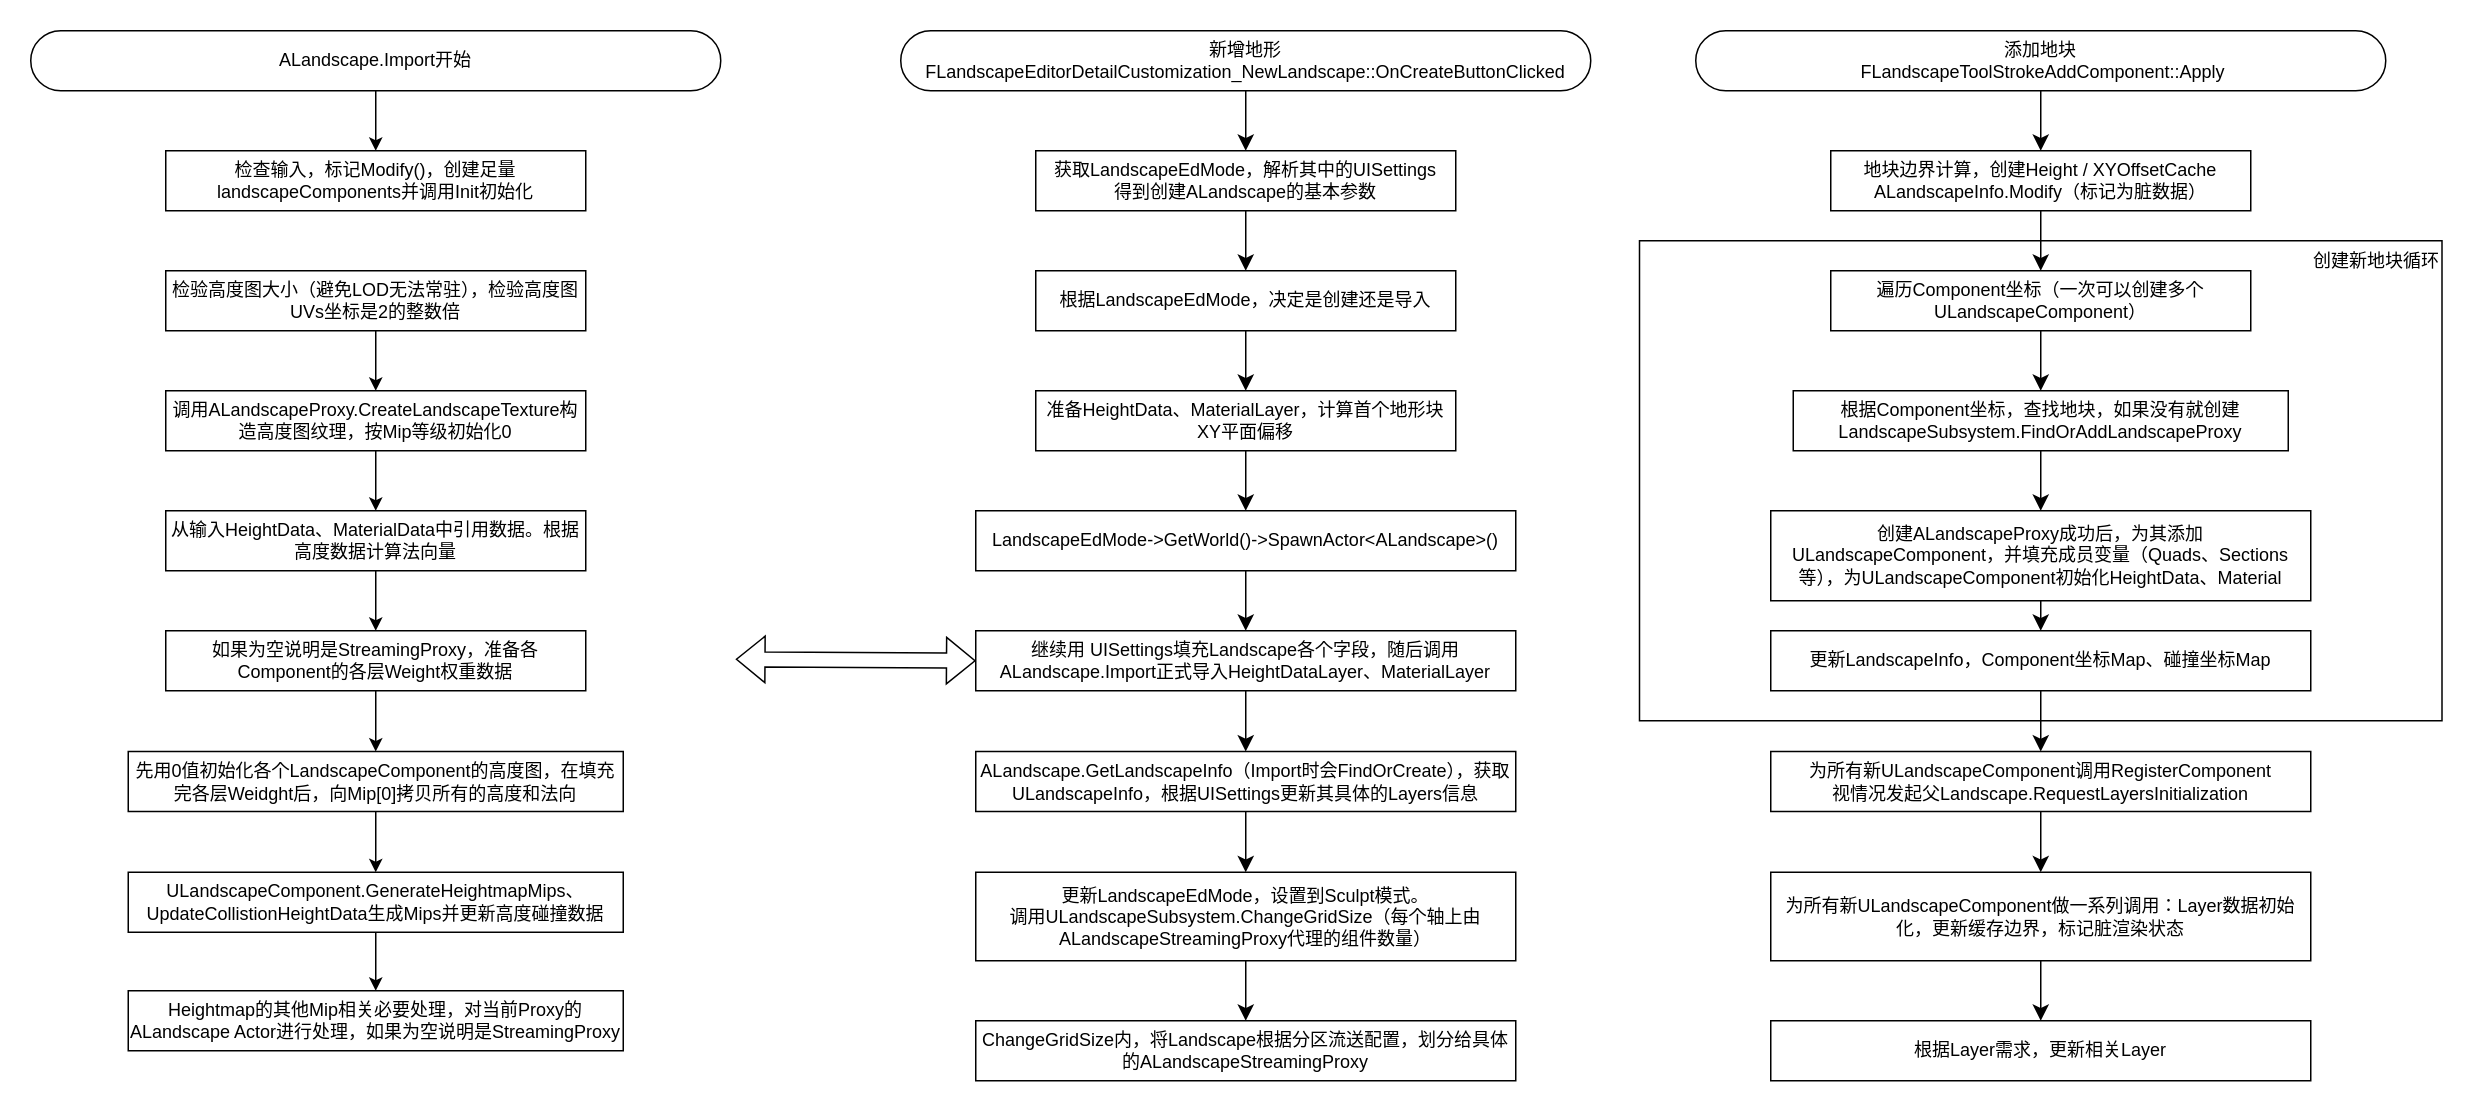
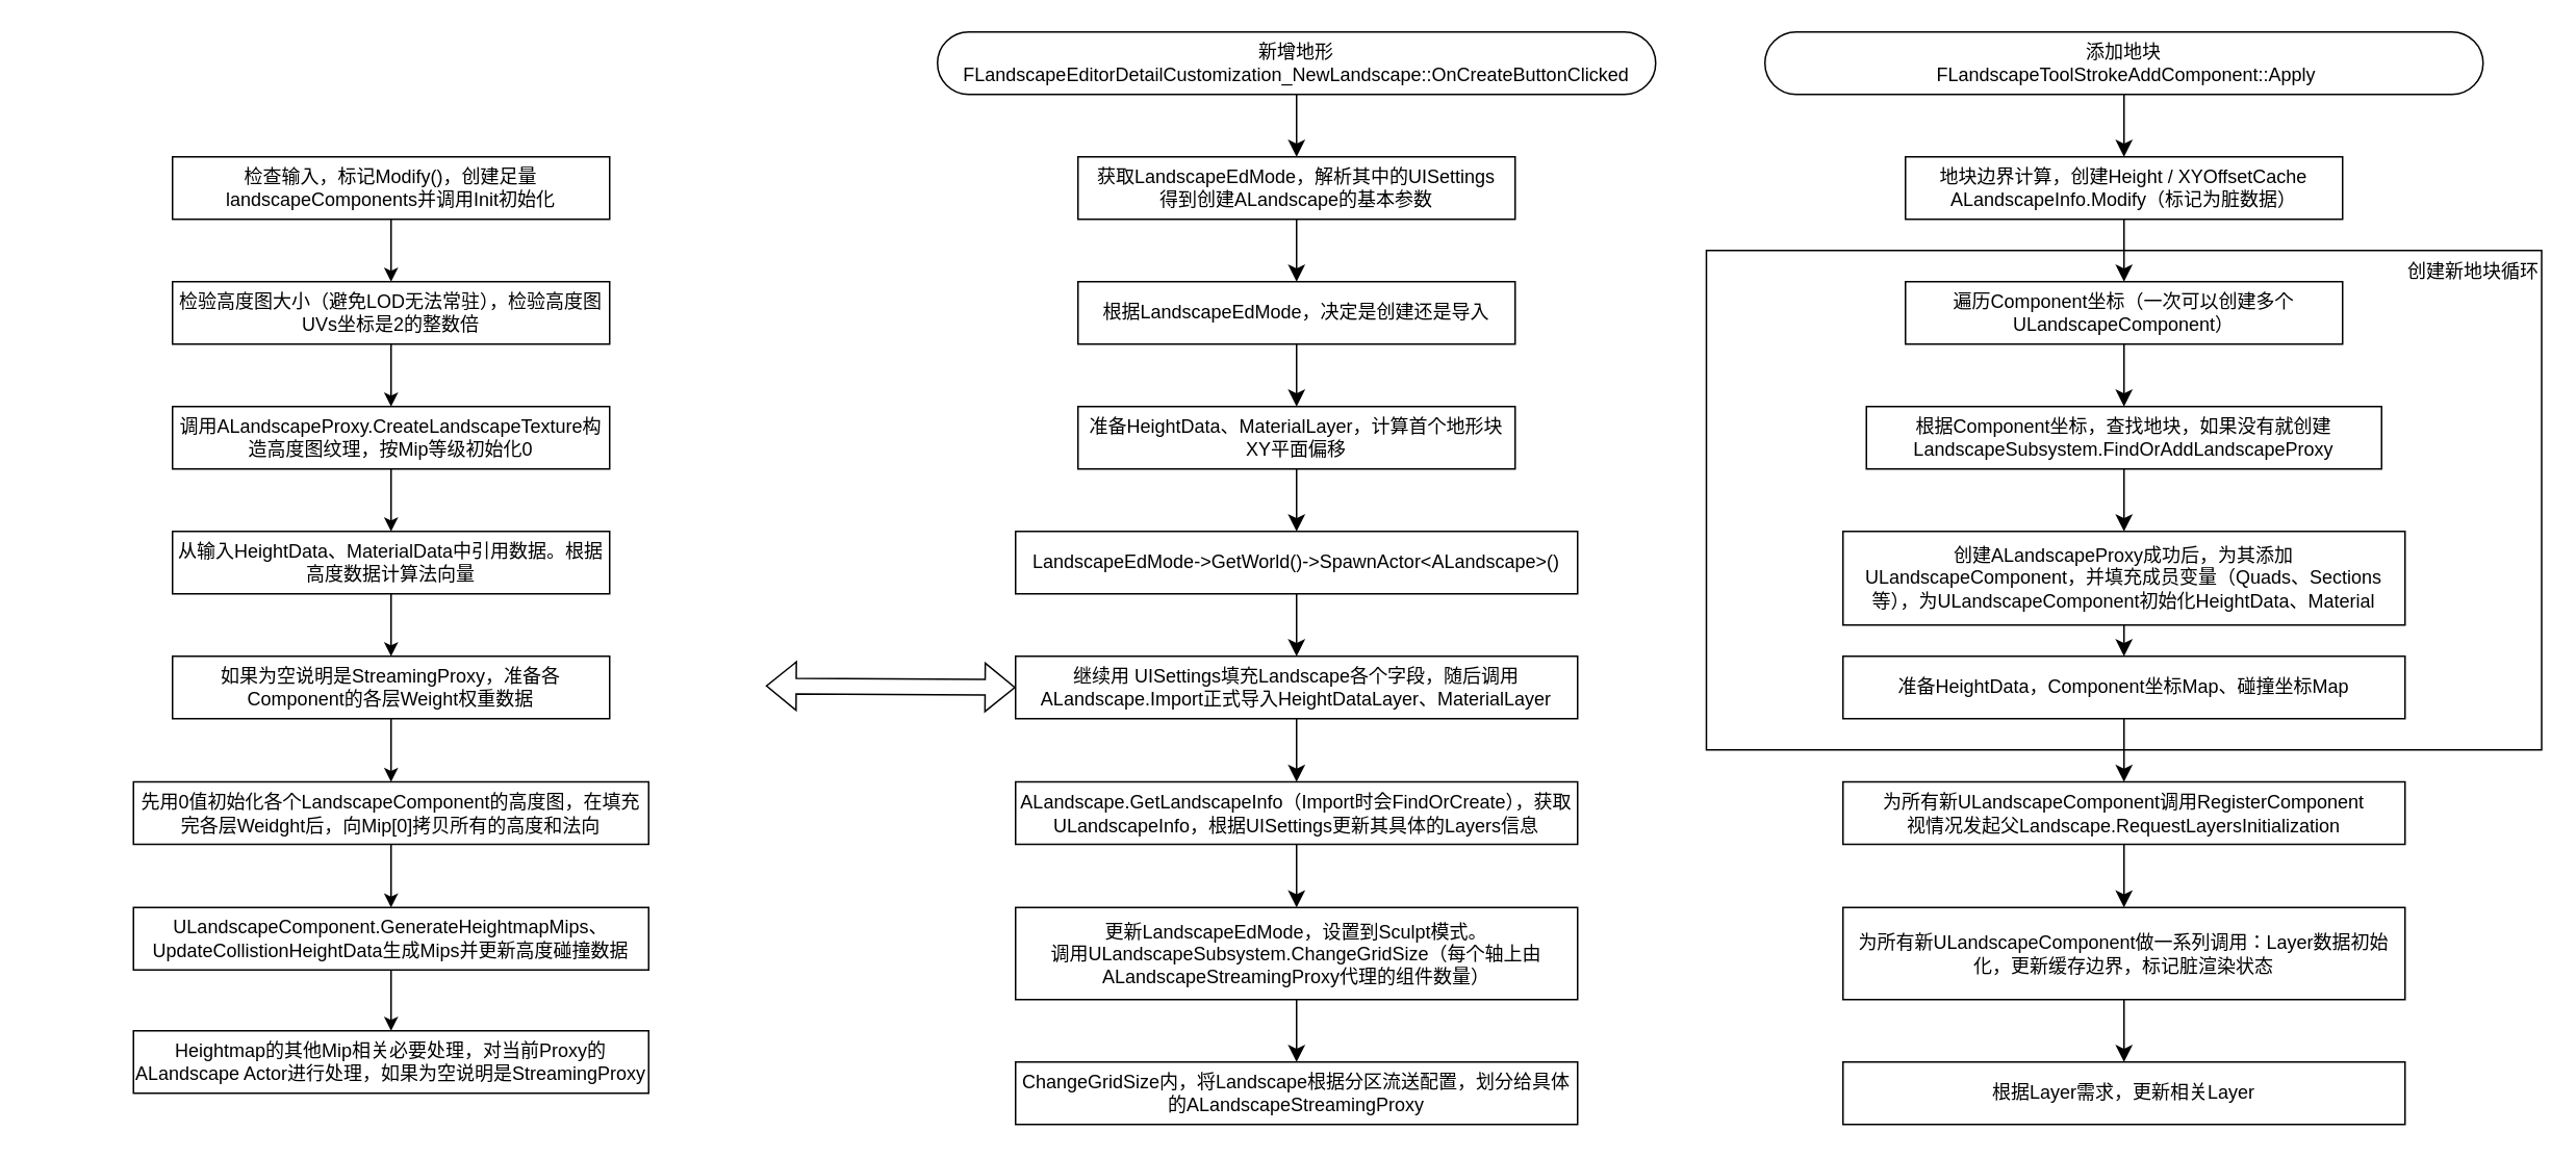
- <mxCell id="39" value="ALandscape.Import开始" style="rounded=1;whiteSpace=wrap;html=1;hachureGap=4;pointerEvents=0;arcSize=50;" vertex="1" parent="1"><mxGeometry x="20" y="20" width="460" height="40" as="geometry" /></mxCell>
- <mxCell id="38" style="edgeStyle=none;curved=1;rounded=0;orthogonalLoop=1;jettySize=auto;html=1;exitX=0.5;exitY=1;exitDx=0;exitDy=0;startArrow=none;startFill=0;endArrow=classic;sourcePerimeterSpacing=8;targetPerimeterSpacing=8;endFill=1;entryX=0.5;entryY=0;entryDx=0;entryDy=0;" edge="1" parent="1" source="39" target="41"><mxGeometry relative="1" as="geometry"><mxPoint x="260" y="100" as="targetPoint" /></mxGeometry></mxCell>
+ <mxCell id="40" style="edgeStyle=none;curved=1;rounded=0;orthogonalLoop=1;jettySize=auto;html=1;exitX=0.5;exitY=1;exitDx=0;exitDy=0;startArrow=none;startFill=0;endArrow=classic;endFill=1;sourcePerimeterSpacing=8;targetPerimeterSpacing=8;entryX=0.5;entryY=0;entryDx=0;entryDy=0;" edge="1" parent="1" source="41" target="43"><mxGeometry relative="1" as="geometry"><mxPoint x="250" y="190" as="targetPoint" /></mxGeometry></mxCell>
- <mxCell id="32" value="更新LandscapeInfo，Component坐标Map、碰撞坐标Map" style="rounded=0;whiteSpace=wrap;html=1;hachureGap=4;pointerEvents=0;" parent="1" vertex="1"><mxGeometry x="1180" y="420" width="360" height="40" as="geometry" /></mxCell>
+ <mxCell id="32" value="准备HeightData，Component坐标Map、碰撞坐标Map" style="rounded=0;whiteSpace=wrap;html=1;hachureGap=4;pointerEvents=0;" parent="1" vertex="1"><mxGeometry x="1180" y="420" width="360" height="40" as="geometry" /></mxCell>
